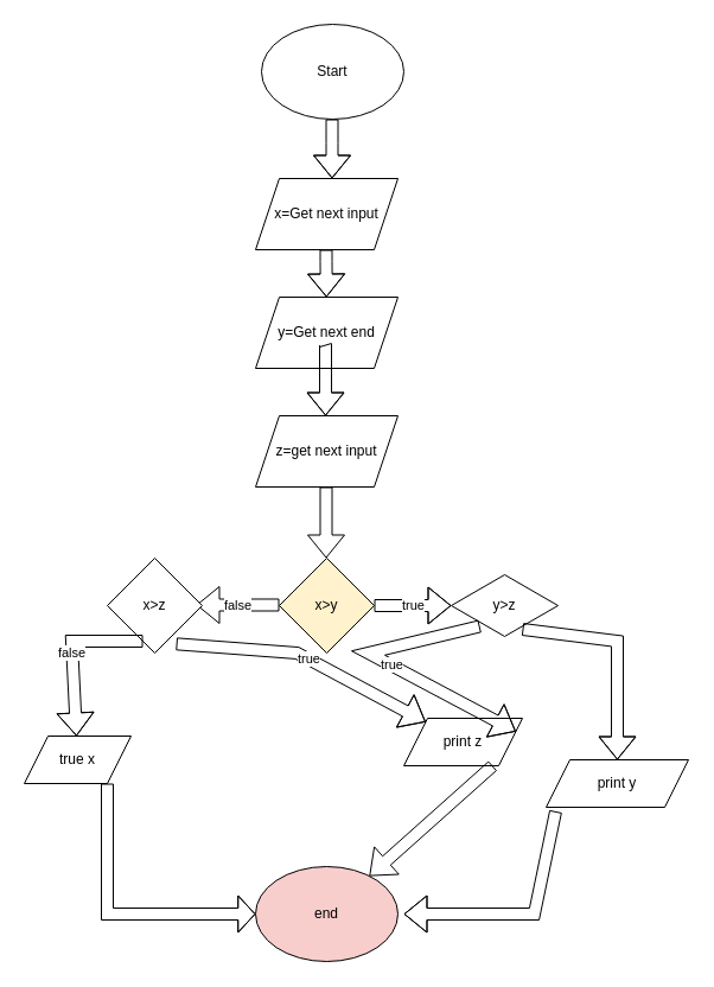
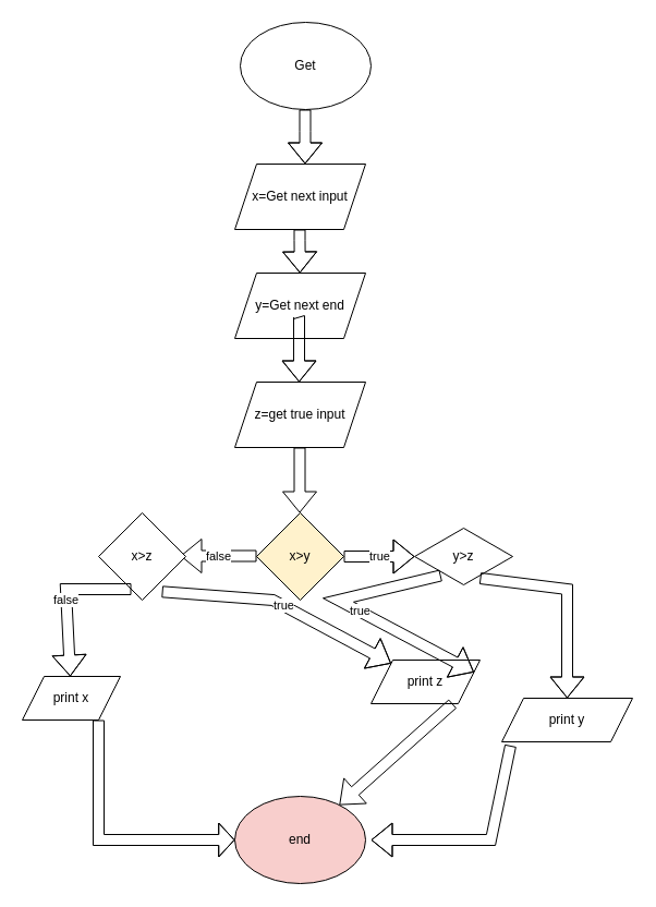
- <mxCell id="2" value="Start" style="ellipse;whiteSpace=wrap;html=1;" parent="1" vertex="1"><mxGeometry x="220" y="20" width="120" height="80" as="geometry" /></mxCell>
+ <mxCell id="2" value="Get" style="ellipse;whiteSpace=wrap;html=1;" parent="1" vertex="1"><mxGeometry x="220" y="20" width="120" height="80" as="geometry" /></mxCell>
- <mxCell id="8" value="z=get next input" style="shape=parallelogram;perimeter=parallelogramPerimeter;whiteSpace=wrap;html=1;fixedSize=1;" parent="1" vertex="1"><mxGeometry x="215" y="350" width="120" height="60" as="geometry" /></mxCell>
+ <mxCell id="8" value="z=get true input" style="shape=parallelogram;perimeter=parallelogramPerimeter;whiteSpace=wrap;html=1;fixedSize=1;" parent="1" vertex="1"><mxGeometry x="215" y="350" width="120" height="60" as="geometry" /></mxCell>
- <mxCell id="18" value="true x" style="shape=parallelogram;perimeter=parallelogramPerimeter;whiteSpace=wrap;html=1;fixedSize=1;" parent="1" vertex="1"><mxGeometry x="20" y="620" width="90" height="40" as="geometry" /></mxCell>
+ <mxCell id="18" value="print x" style="shape=parallelogram;perimeter=parallelogramPerimeter;whiteSpace=wrap;html=1;fixedSize=1;" parent="1" vertex="1"><mxGeometry x="20" y="620" width="90" height="40" as="geometry" /></mxCell>
